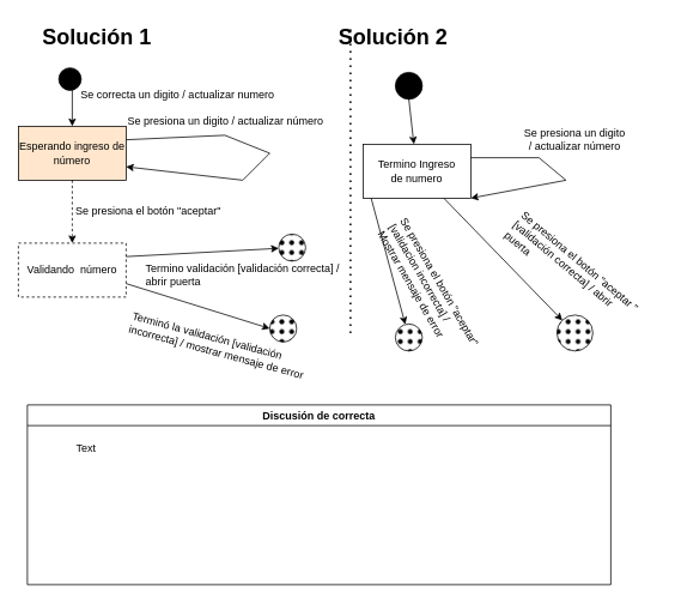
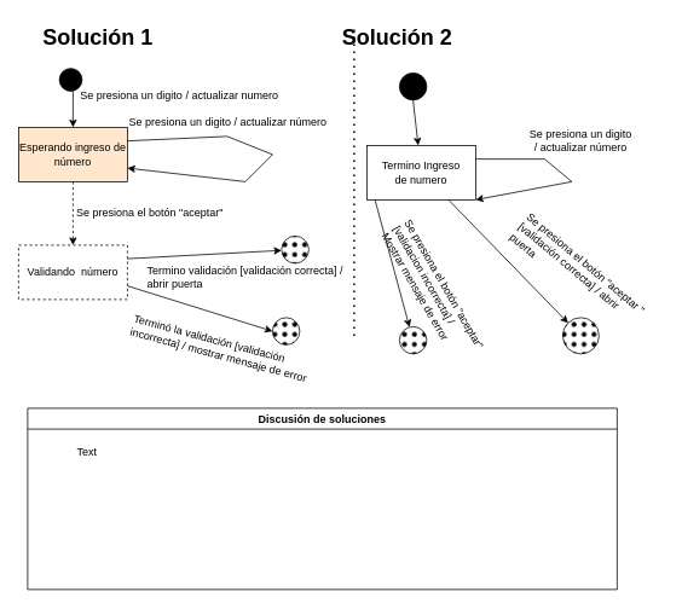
- <mxCell id="16" value="Se correcta un digito / actualizar numero" style="text;html=1;align=center;verticalAlign=middle;whiteSpace=wrap;rounded=0;" vertex="1" parent="1"><mxGeometry x="65" y="90" width="265" height="30" as="geometry" /></mxCell>
+ <mxCell id="16" value="Se presiona un digito / actualizar numero" style="text;html=1;align=center;verticalAlign=middle;whiteSpace=wrap;rounded=0;" vertex="1" parent="1"><mxGeometry x="65" y="90" width="265" height="30" as="geometry" /></mxCell>
- <mxCell id="31" value="Discusión de correcta" style="swimlane;whiteSpace=wrap;html=1;" vertex="1" parent="1"><mxGeometry x="30" y="450" width="650" height="200" as="geometry" /></mxCell>
+ <mxCell id="31" value="Discusión de soluciones" style="swimlane;whiteSpace=wrap;html=1;" vertex="1" parent="1"><mxGeometry x="30" y="450" width="650" height="200" as="geometry" /></mxCell>
